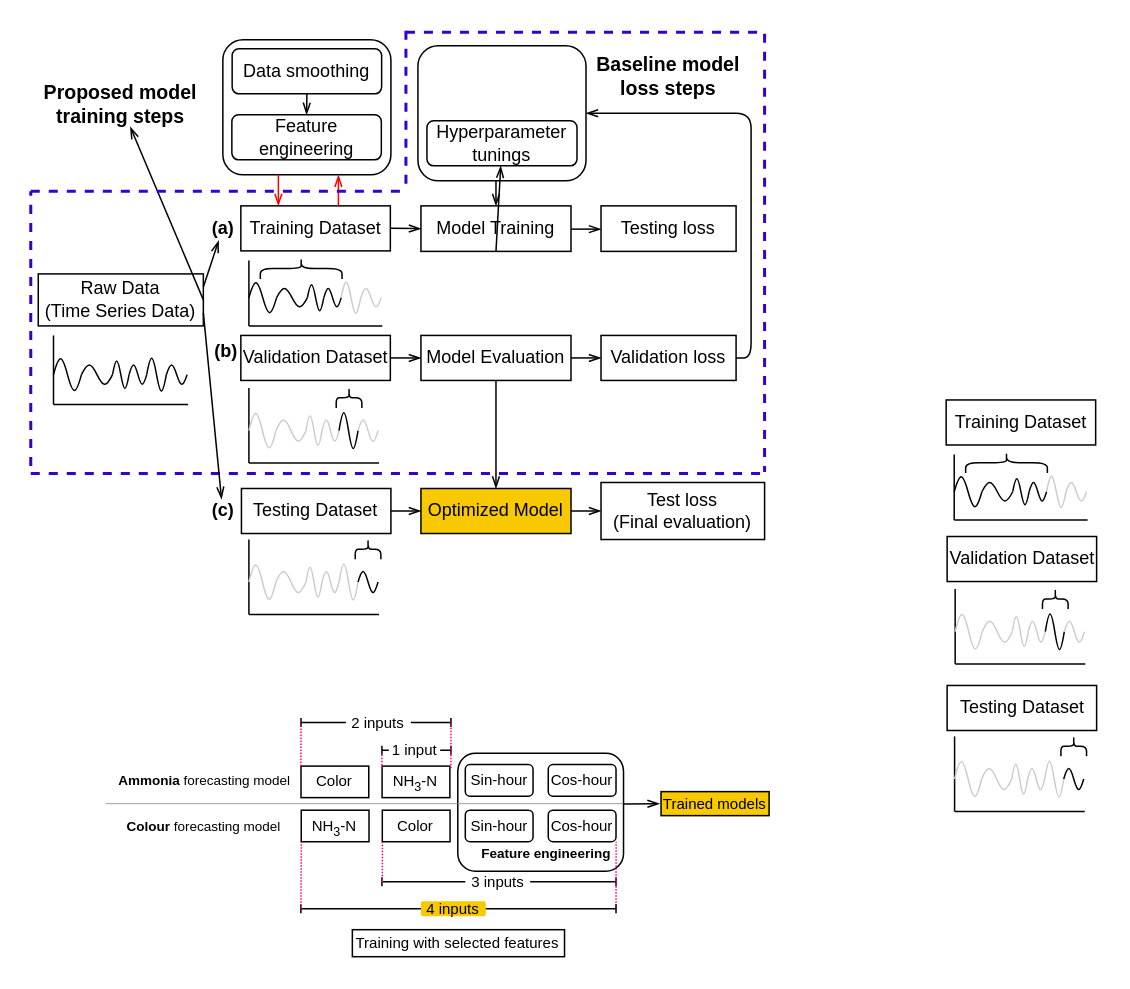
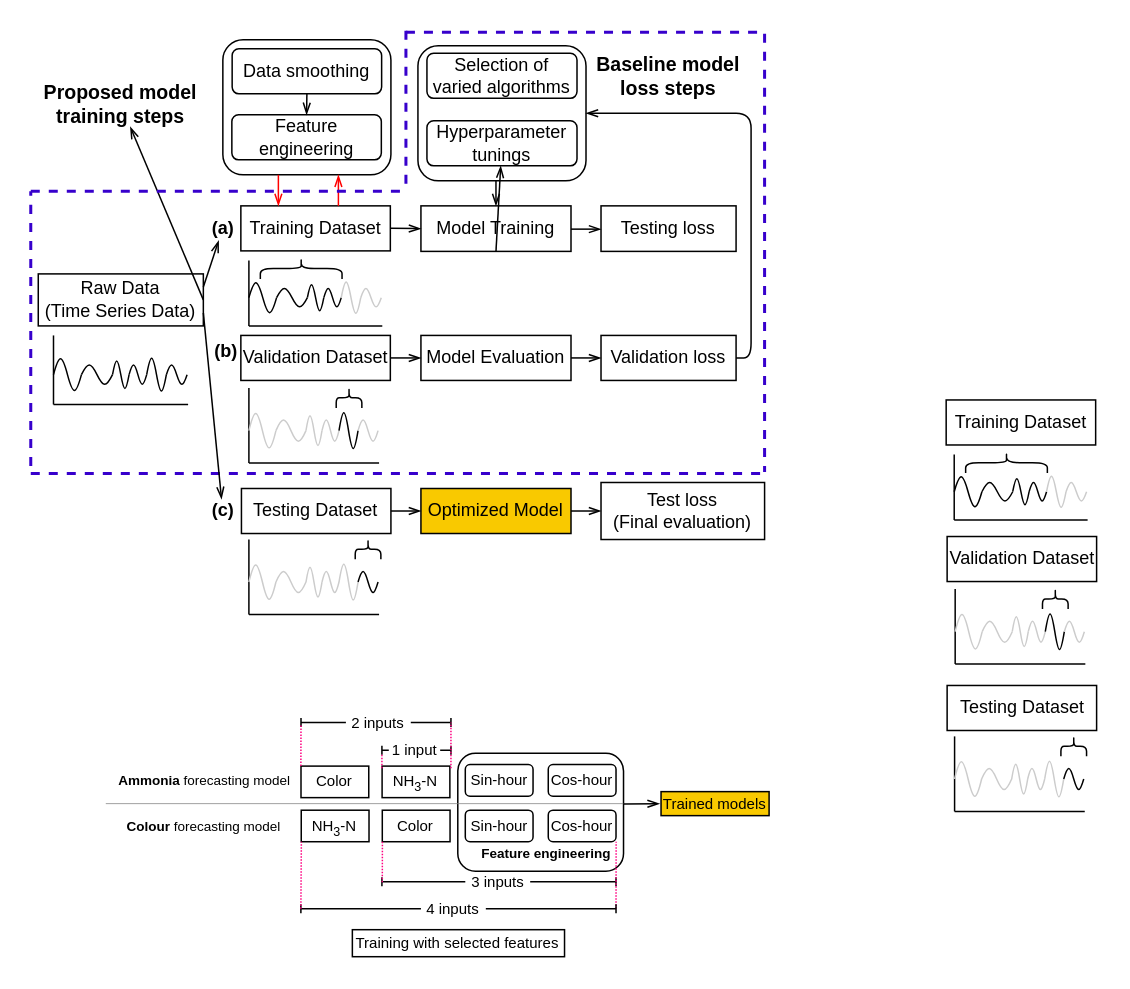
+ <mxCell id="5" value="Selection of varied algorithms" style="whiteSpace=wrap;html=1;fontColor=#000000;strokeColor=#000000;fillColor=none;rounded=1;" parent="1" vertex="1"><mxGeometry x="284" y="35" width="100" height="30" as="geometry" /></mxCell>
- <mxCell id="10" style="edgeStyle=none;html=1;exitX=0.5;exitY=1;exitDx=0;exitDy=0;entryX=0.5;entryY=0;entryDx=0;entryDy=0;fontColor=#000000;strokeColor=#000000;endArrow=openThin;endFill=0;" parent="1" source="11" target="55" edge="1"><mxGeometry relative="1" as="geometry" /></mxCell>
- <mxCell id="95" value="&lt;font style=&quot;font-size: 10px&quot;&gt;4 inputs&lt;/font&gt;" style="rounded=1;whiteSpace=wrap;html=1;fontColor=#000000;strokeColor=none;fillColor=#f9c900;fontSize=10;" parent="1" vertex="1"><mxGeometry x="280" y="600" width="43.24" height="10" as="geometry" /></mxCell>
+ <mxCell id="95" value="&lt;font style=&quot;font-size: 10px&quot;&gt;4 inputs&lt;/font&gt;" style="rounded=1;whiteSpace=wrap;html=1;fontColor=#000000;strokeColor=none;fillColor=#FFFFFF;fontSize=10;" parent="1" vertex="1"><mxGeometry x="280" y="600" width="43.24" height="10" as="geometry" /></mxCell>
